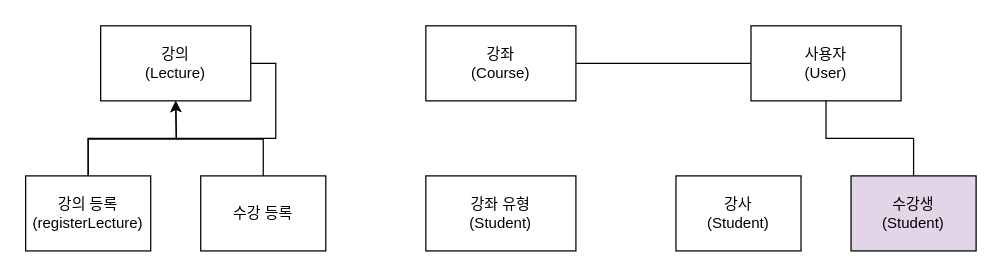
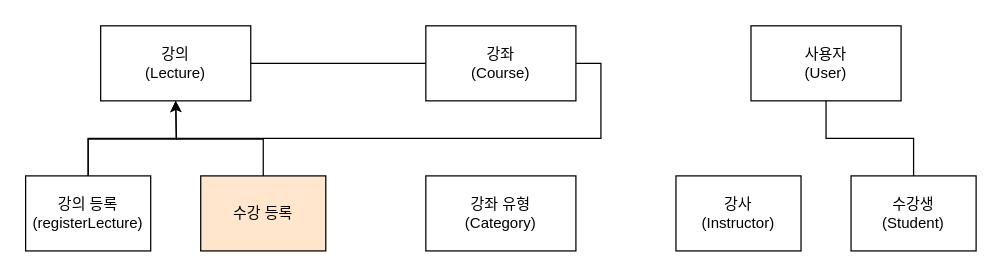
- <mxCell id="2" style="edgeStyle=orthogonalEdgeStyle;rounded=0;orthogonalLoop=1;jettySize=auto;html=1;exitX=1;exitY=0.5;exitDx=0;exitDy=0;endArrow=none;endFill=0;" edge="1" parent="1" source="3" target="7"><mxGeometry relative="1" as="geometry" /></mxCell>
+ <mxCell id="2" style="edgeStyle=orthogonalEdgeStyle;rounded=0;orthogonalLoop=1;jettySize=auto;html=1;exitX=1;exitY=0.5;exitDx=0;exitDy=0;endArrow=none;endFill=0;" edge="1" parent="1" source="3" target="12"><mxGeometry relative="1" as="geometry" /></mxCell>
- <mxCell id="4" style="edgeStyle=orthogonalEdgeStyle;rounded=0;orthogonalLoop=1;jettySize=auto;html=1;exitX=1;exitY=0.5;exitDx=0;exitDy=0;endArrow=none;endFill=0;" edge="1" parent="1" source="5" target="12"><mxGeometry relative="1" as="geometry" /></mxCell>
+ <mxCell id="4" style="edgeStyle=orthogonalEdgeStyle;rounded=0;orthogonalLoop=1;jettySize=auto;html=1;exitX=1;exitY=0.5;exitDx=0;exitDy=0;endArrow=none;endFill=0;" edge="1" parent="1" source="5" target="3"><mxGeometry relative="1" as="geometry" /></mxCell>
- <mxCell id="14" value="수강 등록" style="html=1;whiteSpace=wrap;" vertex="1" parent="1"><mxGeometry x="160" y="140" width="100" height="60" as="geometry" /></mxCell>
+ <mxCell id="14" value="수강 등록" style="html=1;whiteSpace=wrap;fillColor=#ffe6cc;" vertex="1" parent="1"><mxGeometry x="160" y="140" width="100" height="60" as="geometry" /></mxCell>
- <mxCell id="6" value="강좌 유형&lt;br&gt;(Student)" style="html=1;whiteSpace=wrap;" vertex="1" parent="1"><mxGeometry x="340" y="140" width="120" height="60" as="geometry" /></mxCell>
+ <mxCell id="6" value="강좌 유형&lt;br&gt;(Category)" style="html=1;whiteSpace=wrap;" vertex="1" parent="1"><mxGeometry x="340" y="140" width="120" height="60" as="geometry" /></mxCell>
- <mxCell id="8" value="강사&lt;br&gt;(Student)" style="html=1;whiteSpace=wrap;" vertex="1" parent="1"><mxGeometry x="540" y="140" width="100" height="60" as="geometry" /></mxCell>
+ <mxCell id="8" value="강사&lt;br&gt;(Instructor)" style="html=1;whiteSpace=wrap;" vertex="1" parent="1"><mxGeometry x="540" y="140" width="100" height="60" as="geometry" /></mxCell>
- <mxCell id="10" value="수강생&lt;br&gt;(Student)" style="html=1;whiteSpace=wrap;fillColor=#e1d5e7;" vertex="1" parent="1"><mxGeometry x="680" y="140" width="100" height="60" as="geometry" /></mxCell>
+ <mxCell id="10" value="수강생&lt;br&gt;(Student)" style="html=1;whiteSpace=wrap;" vertex="1" parent="1"><mxGeometry x="680" y="140" width="100" height="60" as="geometry" /></mxCell>
